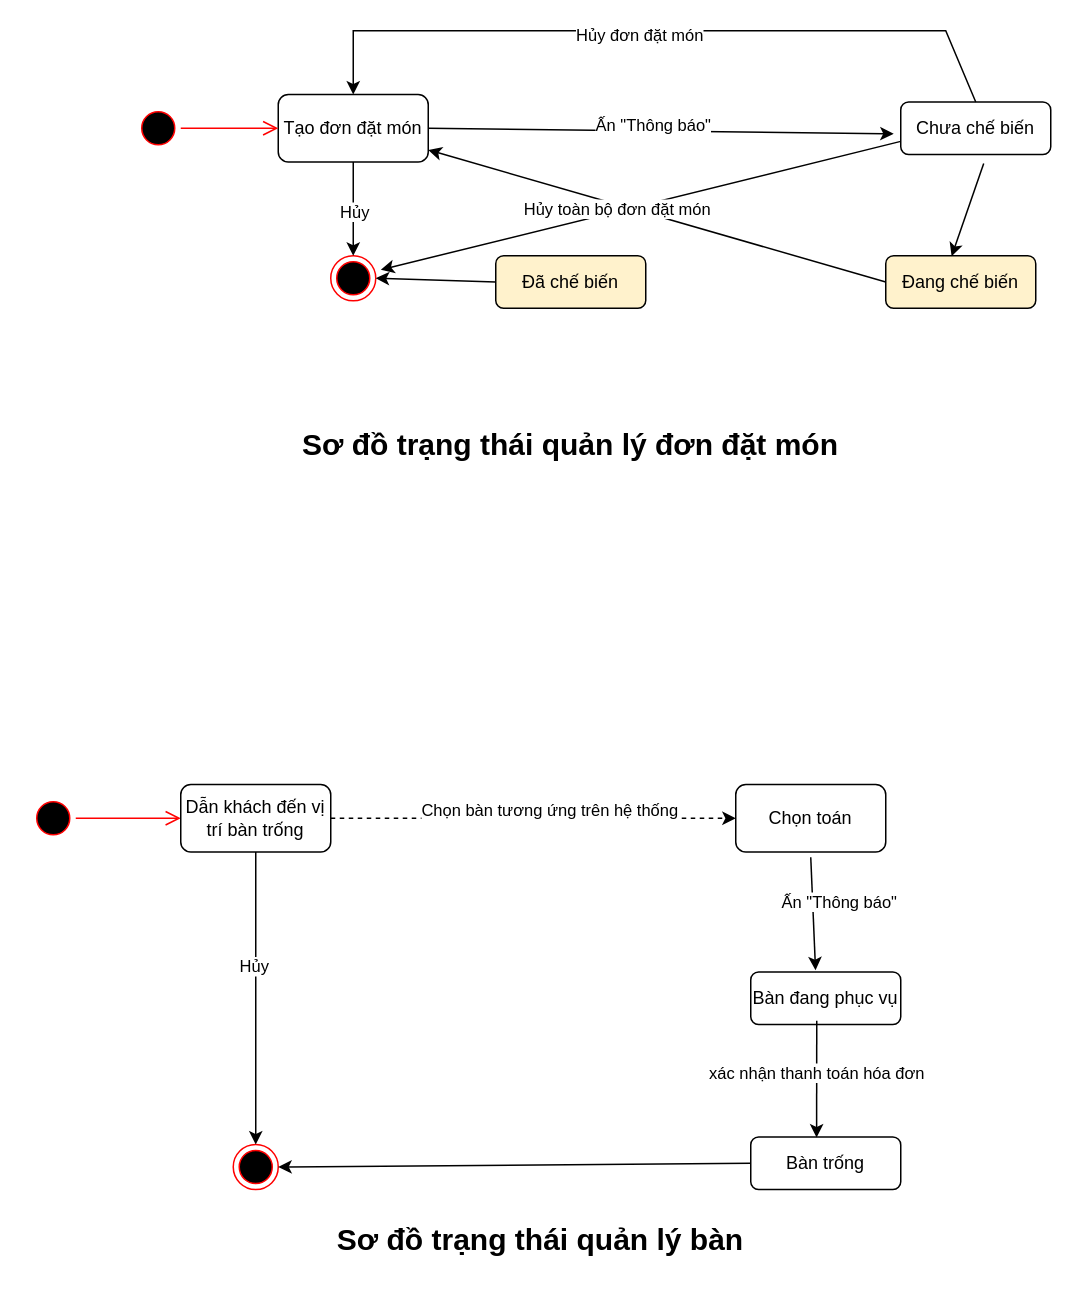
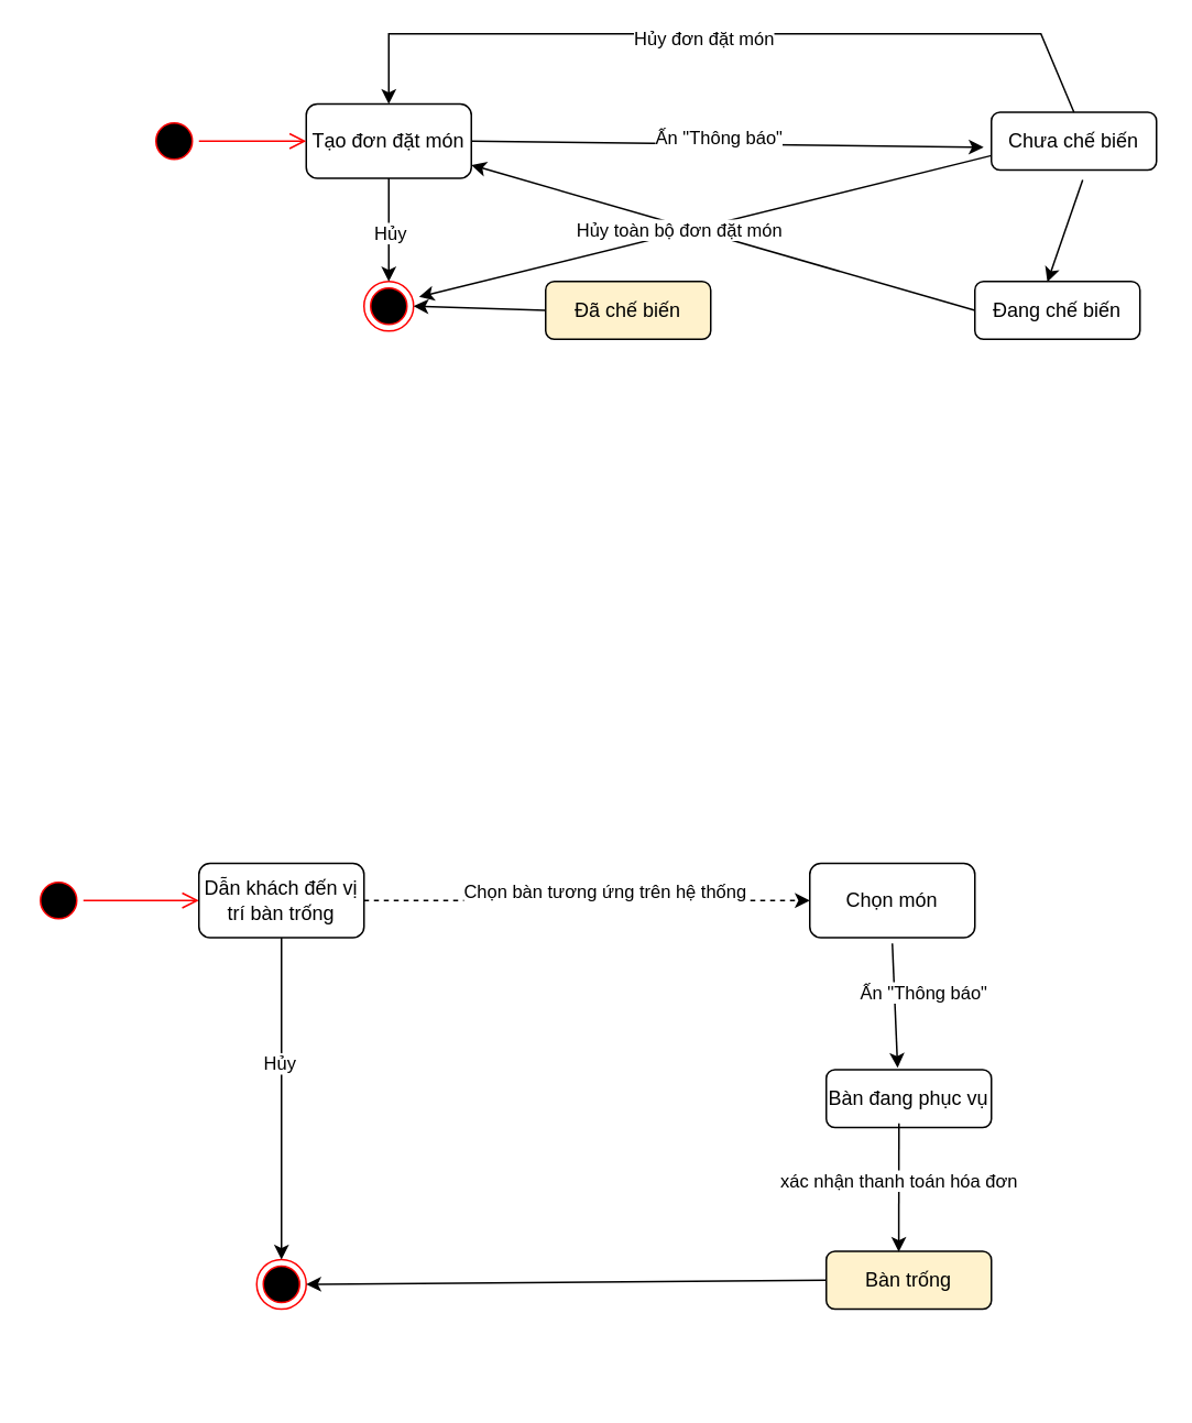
- <mxCell id="11" value="Đang chế biến" style="rounded=1;whiteSpace=wrap;html=1;fillColor=#fff2cc;" parent="1" vertex="1"><mxGeometry x="590" y="170" width="100" height="35" as="geometry" /></mxCell>
+ <mxCell id="11" value="Đang chế biến" style="rounded=1;whiteSpace=wrap;html=1;" parent="1" vertex="1"><mxGeometry x="590" y="170" width="100" height="35" as="geometry" /></mxCell>
- <mxCell id="20" value="&lt;font style=&quot;font-size: 20px;&quot;&gt;&lt;b&gt;Sơ đồ trạng thái quản lý đơn đặt món&lt;/b&gt;&lt;/font&gt;" style="text;html=1;align=center;verticalAlign=middle;whiteSpace=wrap;rounded=0;" parent="1" vertex="1"><mxGeometry x="180" y="280" width="400" height="30" as="geometry" /></mxCell>
- <mxCell id="25" value="Chọn toán" style="rounded=1;whiteSpace=wrap;html=1;" parent="1" vertex="1"><mxGeometry x="490" y="522.5" width="100" height="45" as="geometry" /></mxCell>
+ <mxCell id="25" value="Chọn món" style="rounded=1;whiteSpace=wrap;html=1;" parent="1" vertex="1"><mxGeometry x="490" y="522.5" width="100" height="45" as="geometry" /></mxCell>
- <mxCell id="31" value="Bàn trống" style="rounded=1;whiteSpace=wrap;html=1;" parent="1" vertex="1"><mxGeometry x="500" y="757.5" width="100" height="35" as="geometry" /></mxCell>
+ <mxCell id="31" value="Bàn trống" style="rounded=1;whiteSpace=wrap;html=1;fillColor=#fff2cc;" parent="1" vertex="1"><mxGeometry x="500" y="757.5" width="100" height="35" as="geometry" /></mxCell>
- <mxCell id="37" value="&lt;font style=&quot;font-size: 20px;&quot;&gt;&lt;b&gt;Sơ đồ trạng thái quản lý bàn&lt;/b&gt;&lt;/font&gt;" style="text;html=1;align=center;verticalAlign=middle;whiteSpace=wrap;rounded=0;" parent="1" vertex="1"><mxGeometry x="160" y="810" width="400" height="30" as="geometry" /></mxCell>
